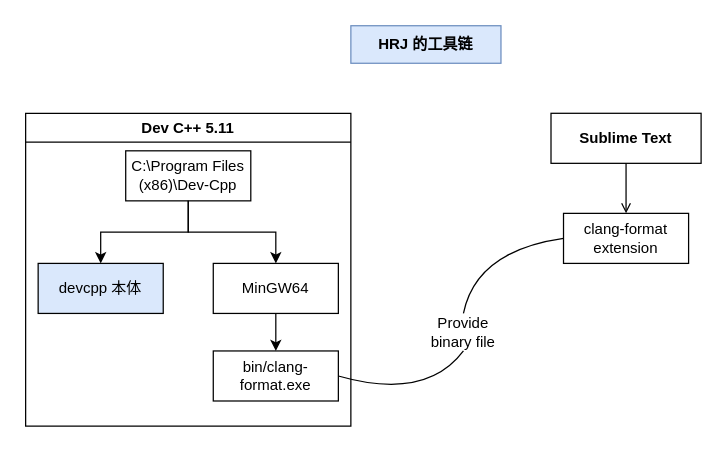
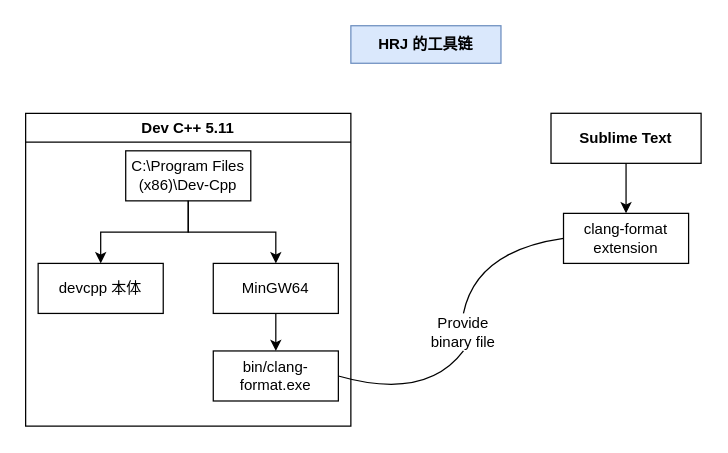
- <mxCell id="13" value="" style="endArrow=open;html=1;rounded=0;exitX=0.5;exitY=1;exitDx=0;exitDy=0;entryX=0.5;entryY=0;entryDx=0;entryDy=0;" edge="1" parent="1" source="11" target="12"><mxGeometry width="50" height="50" relative="1" as="geometry"><mxPoint x="310" y="190" as="sourcePoint" /><mxPoint x="360" y="140" as="targetPoint" /></mxGeometry></mxCell>
+ <mxCell id="13" value="" style="endArrow=classic;html=1;rounded=0;exitX=0.5;exitY=1;exitDx=0;exitDy=0;entryX=0.5;entryY=0;entryDx=0;entryDy=0;" edge="1" parent="1" source="11" target="12"><mxGeometry width="50" height="50" relative="1" as="geometry"><mxPoint x="310" y="190" as="sourcePoint" /><mxPoint x="360" y="140" as="targetPoint" /></mxGeometry></mxCell>
- <mxCell id="5" value="devcpp 本体" style="whiteSpace=wrap;html=1;fillColor=#dae8fc;" vertex="1" parent="3"><mxGeometry x="10" y="120" width="100" height="40" as="geometry" /></mxCell>
+ <mxCell id="5" value="devcpp 本体" style="whiteSpace=wrap;html=1;" vertex="1" parent="3"><mxGeometry x="10" y="120" width="100" height="40" as="geometry" /></mxCell>
